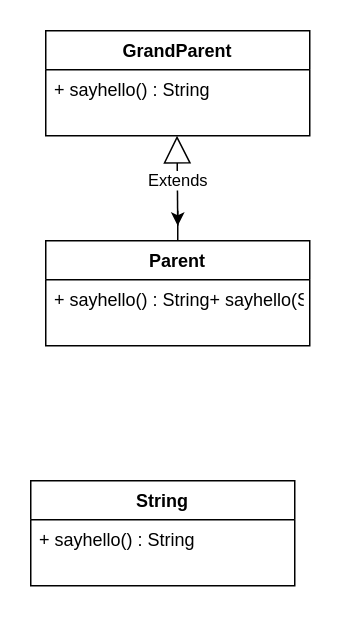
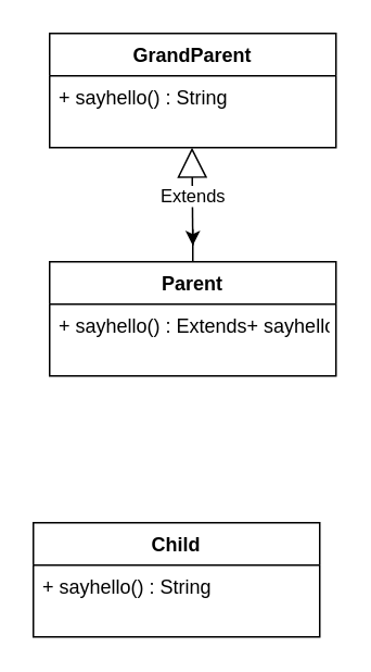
- <mxCell id="8" value="+ sayhello() : String+ sayhello(String): String" style="text;strokeColor=none;fillColor=none;align=left;verticalAlign=top;spacingLeft=4;spacingRight=4;overflow=hidden;rotatable=0;points=[[0,0.5],[1,0.5]];portConstraint=eastwest;" vertex="1" parent="7"><mxGeometry y="26" width="176" height="44" as="geometry" /></mxCell>
+ <mxCell id="8" value="+ sayhello() : Extends+ sayhello(String): String" style="text;strokeColor=none;fillColor=none;align=left;verticalAlign=top;spacingLeft=4;spacingRight=4;overflow=hidden;rotatable=0;points=[[0,0.5],[1,0.5]];portConstraint=eastwest;" vertex="1" parent="7"><mxGeometry y="26" width="176" height="44" as="geometry" /></mxCell>
- <mxCell id="4" value="String" style="swimlane;fontStyle=1;align=center;verticalAlign=top;childLayout=stackLayout;horizontal=1;startSize=26;horizontalStack=0;resizeParent=1;resizeParentMax=0;resizeLast=0;collapsible=1;marginBottom=0;" vertex="1" parent="1"><mxGeometry x="20" y="320" width="176" height="70" as="geometry" /></mxCell>
+ <mxCell id="4" value="Child" style="swimlane;fontStyle=1;align=center;verticalAlign=top;childLayout=stackLayout;horizontal=1;startSize=26;horizontalStack=0;resizeParent=1;resizeParentMax=0;resizeLast=0;collapsible=1;marginBottom=0;" vertex="1" parent="1"><mxGeometry x="20" y="320" width="176" height="70" as="geometry" /></mxCell>
